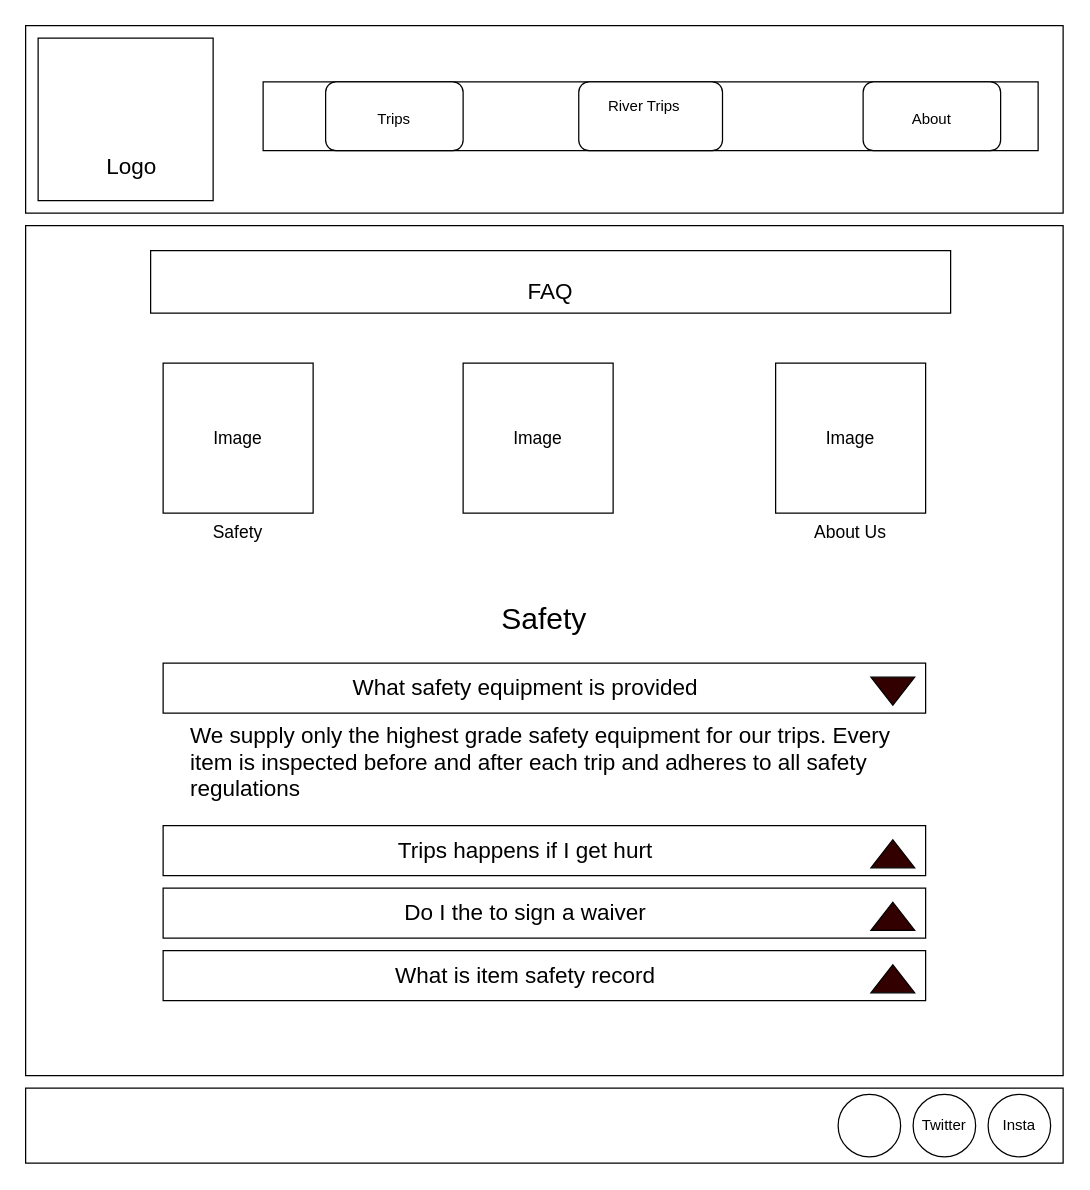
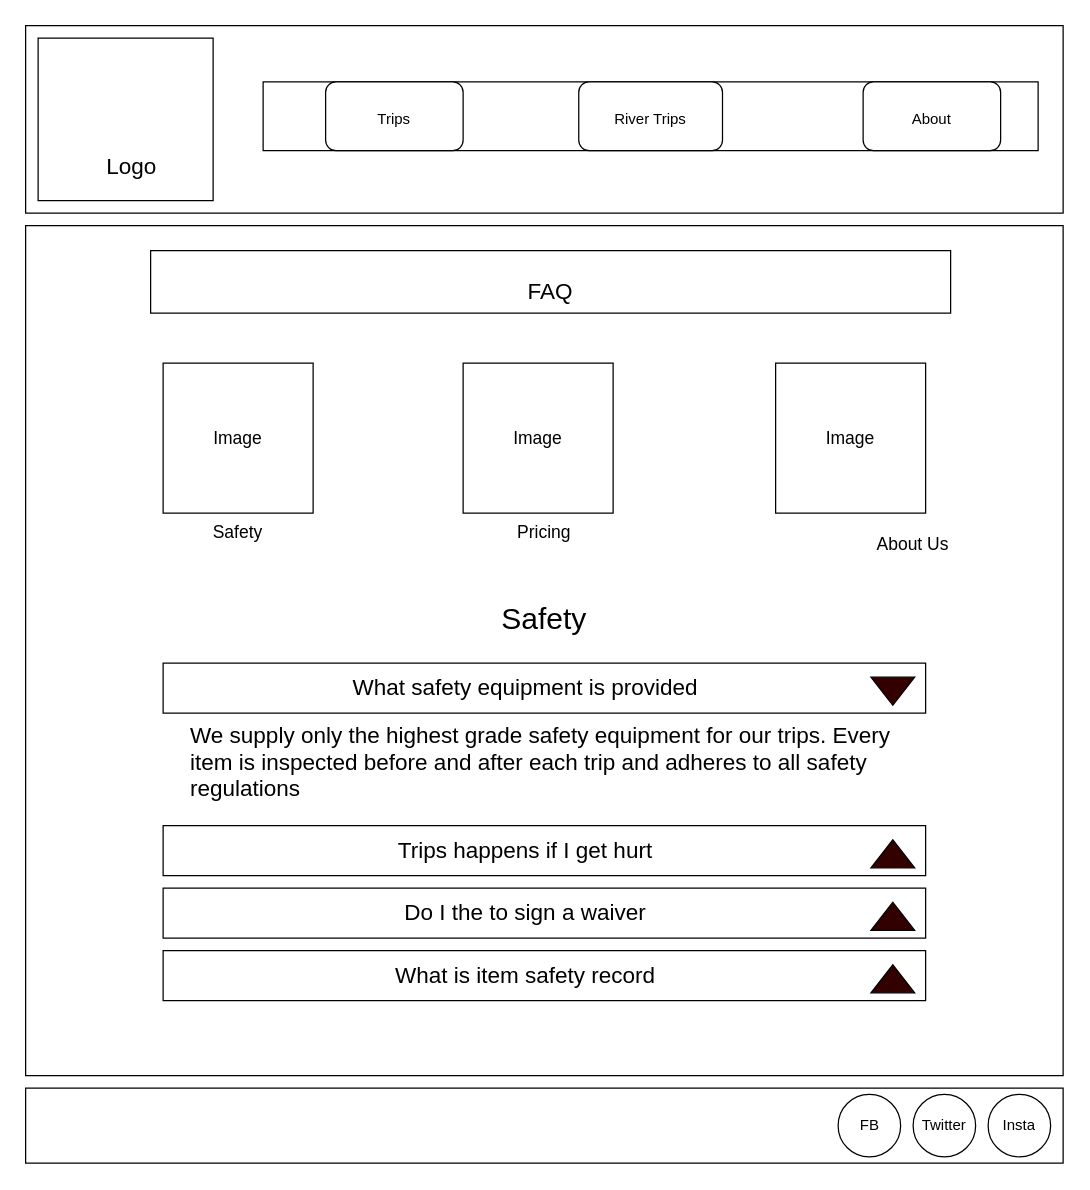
- <mxCell id="9" value="River Trips" style="text;html=1;strokeColor=none;fillColor=none;align=center;verticalAlign=middle;whiteSpace=wrap;rounded=0;" parent="1" vertex="1"><mxGeometry x="475" y="70" width="80" height="30" as="geometry" /></mxCell>
+ <mxCell id="9" value="River Trips" style="text;html=1;strokeColor=none;fillColor=none;align=center;verticalAlign=middle;whiteSpace=wrap;rounded=0;" parent="1" vertex="1"><mxGeometry x="480" y="80" width="80" height="30" as="geometry" /></mxCell>
+ <mxCell id="26" value="Pricing" style="text;html=1;strokeColor=none;fillColor=none;align=center;verticalAlign=middle;whiteSpace=wrap;rounded=0;fontSize=14;" vertex="1" parent="1"><mxGeometry x="375" y="410" width="120" height="30" as="geometry" /></mxCell>
- <mxCell id="27" value="About Us" style="text;html=1;strokeColor=none;fillColor=none;align=center;verticalAlign=middle;whiteSpace=wrap;rounded=0;fontSize=14;" vertex="1" parent="1"><mxGeometry x="620" y="410" width="120" height="30" as="geometry" /></mxCell>
+ <mxCell id="27" value="About Us" style="text;html=1;strokeColor=none;fillColor=none;align=center;verticalAlign=middle;whiteSpace=wrap;rounded=0;fontSize=14;" vertex="1" parent="1"><mxGeometry x="670" y="420" width="120" height="30" as="geometry" /></mxCell>
+ <mxCell id="15" value="FB" style="text;html=1;strokeColor=none;fillColor=none;align=center;verticalAlign=middle;whiteSpace=wrap;rounded=0;" parent="1" vertex="1"><mxGeometry x="672.5" y="885" width="45" height="30" as="geometry" /></mxCell>
